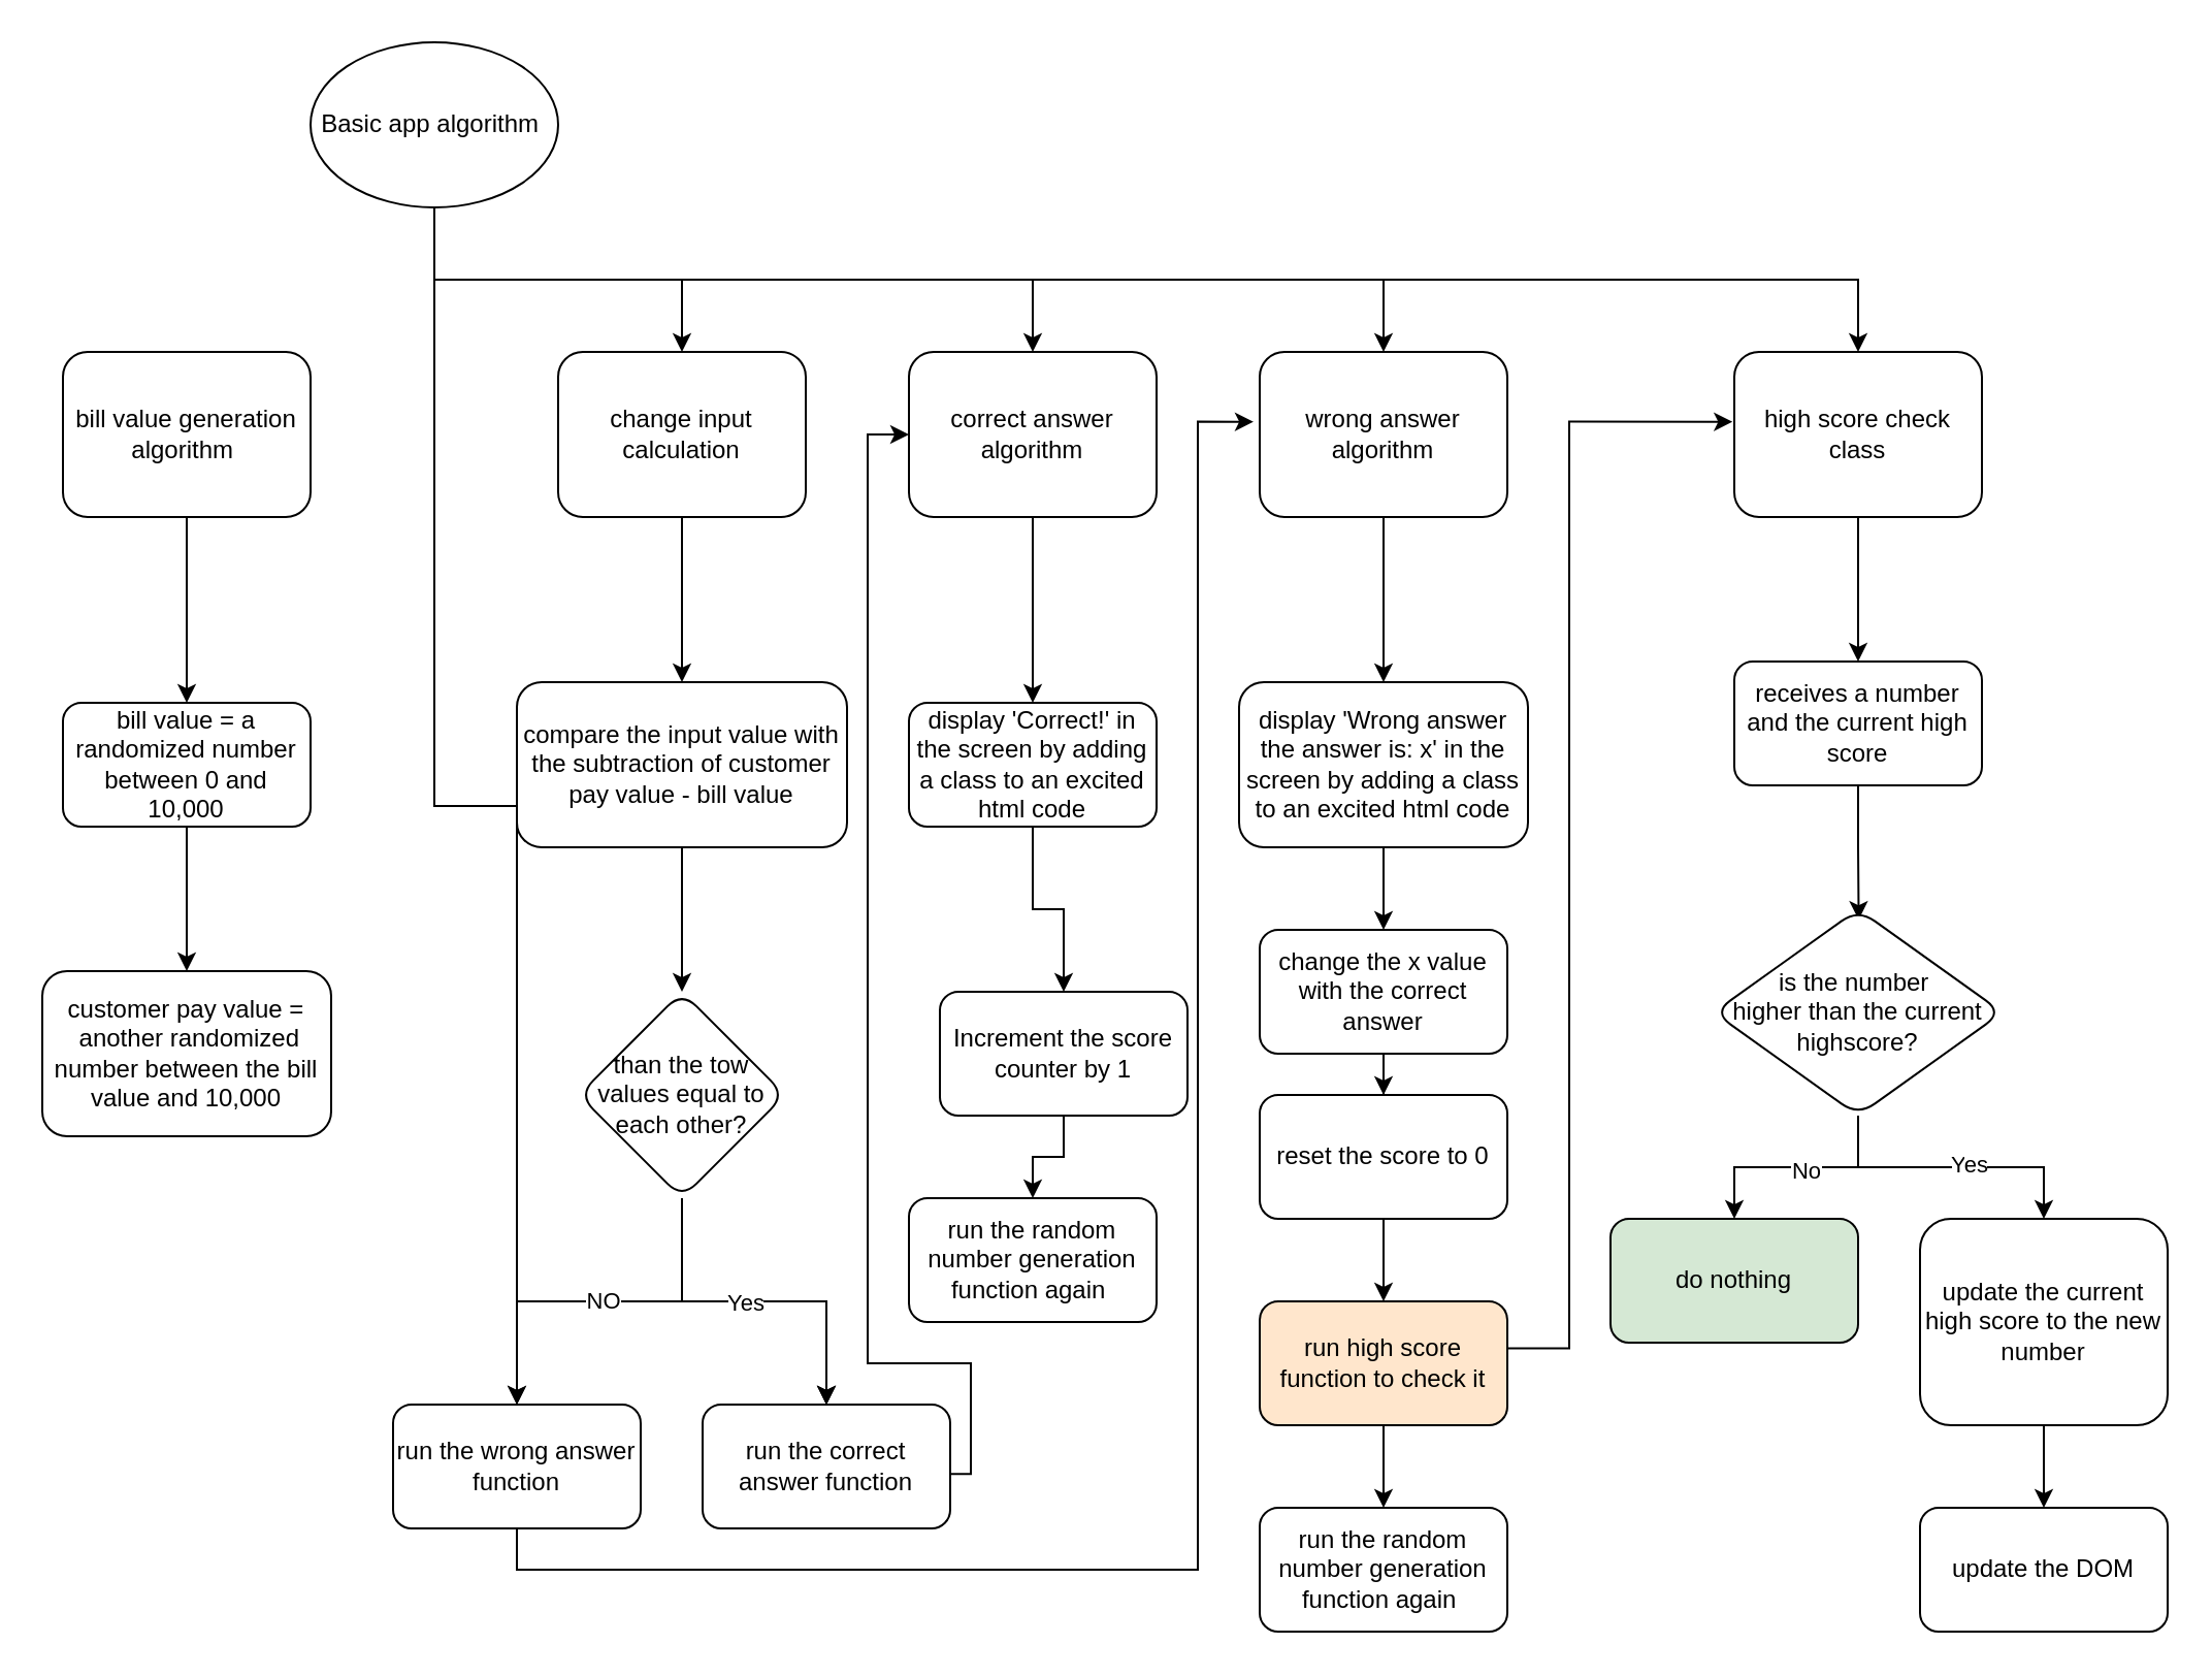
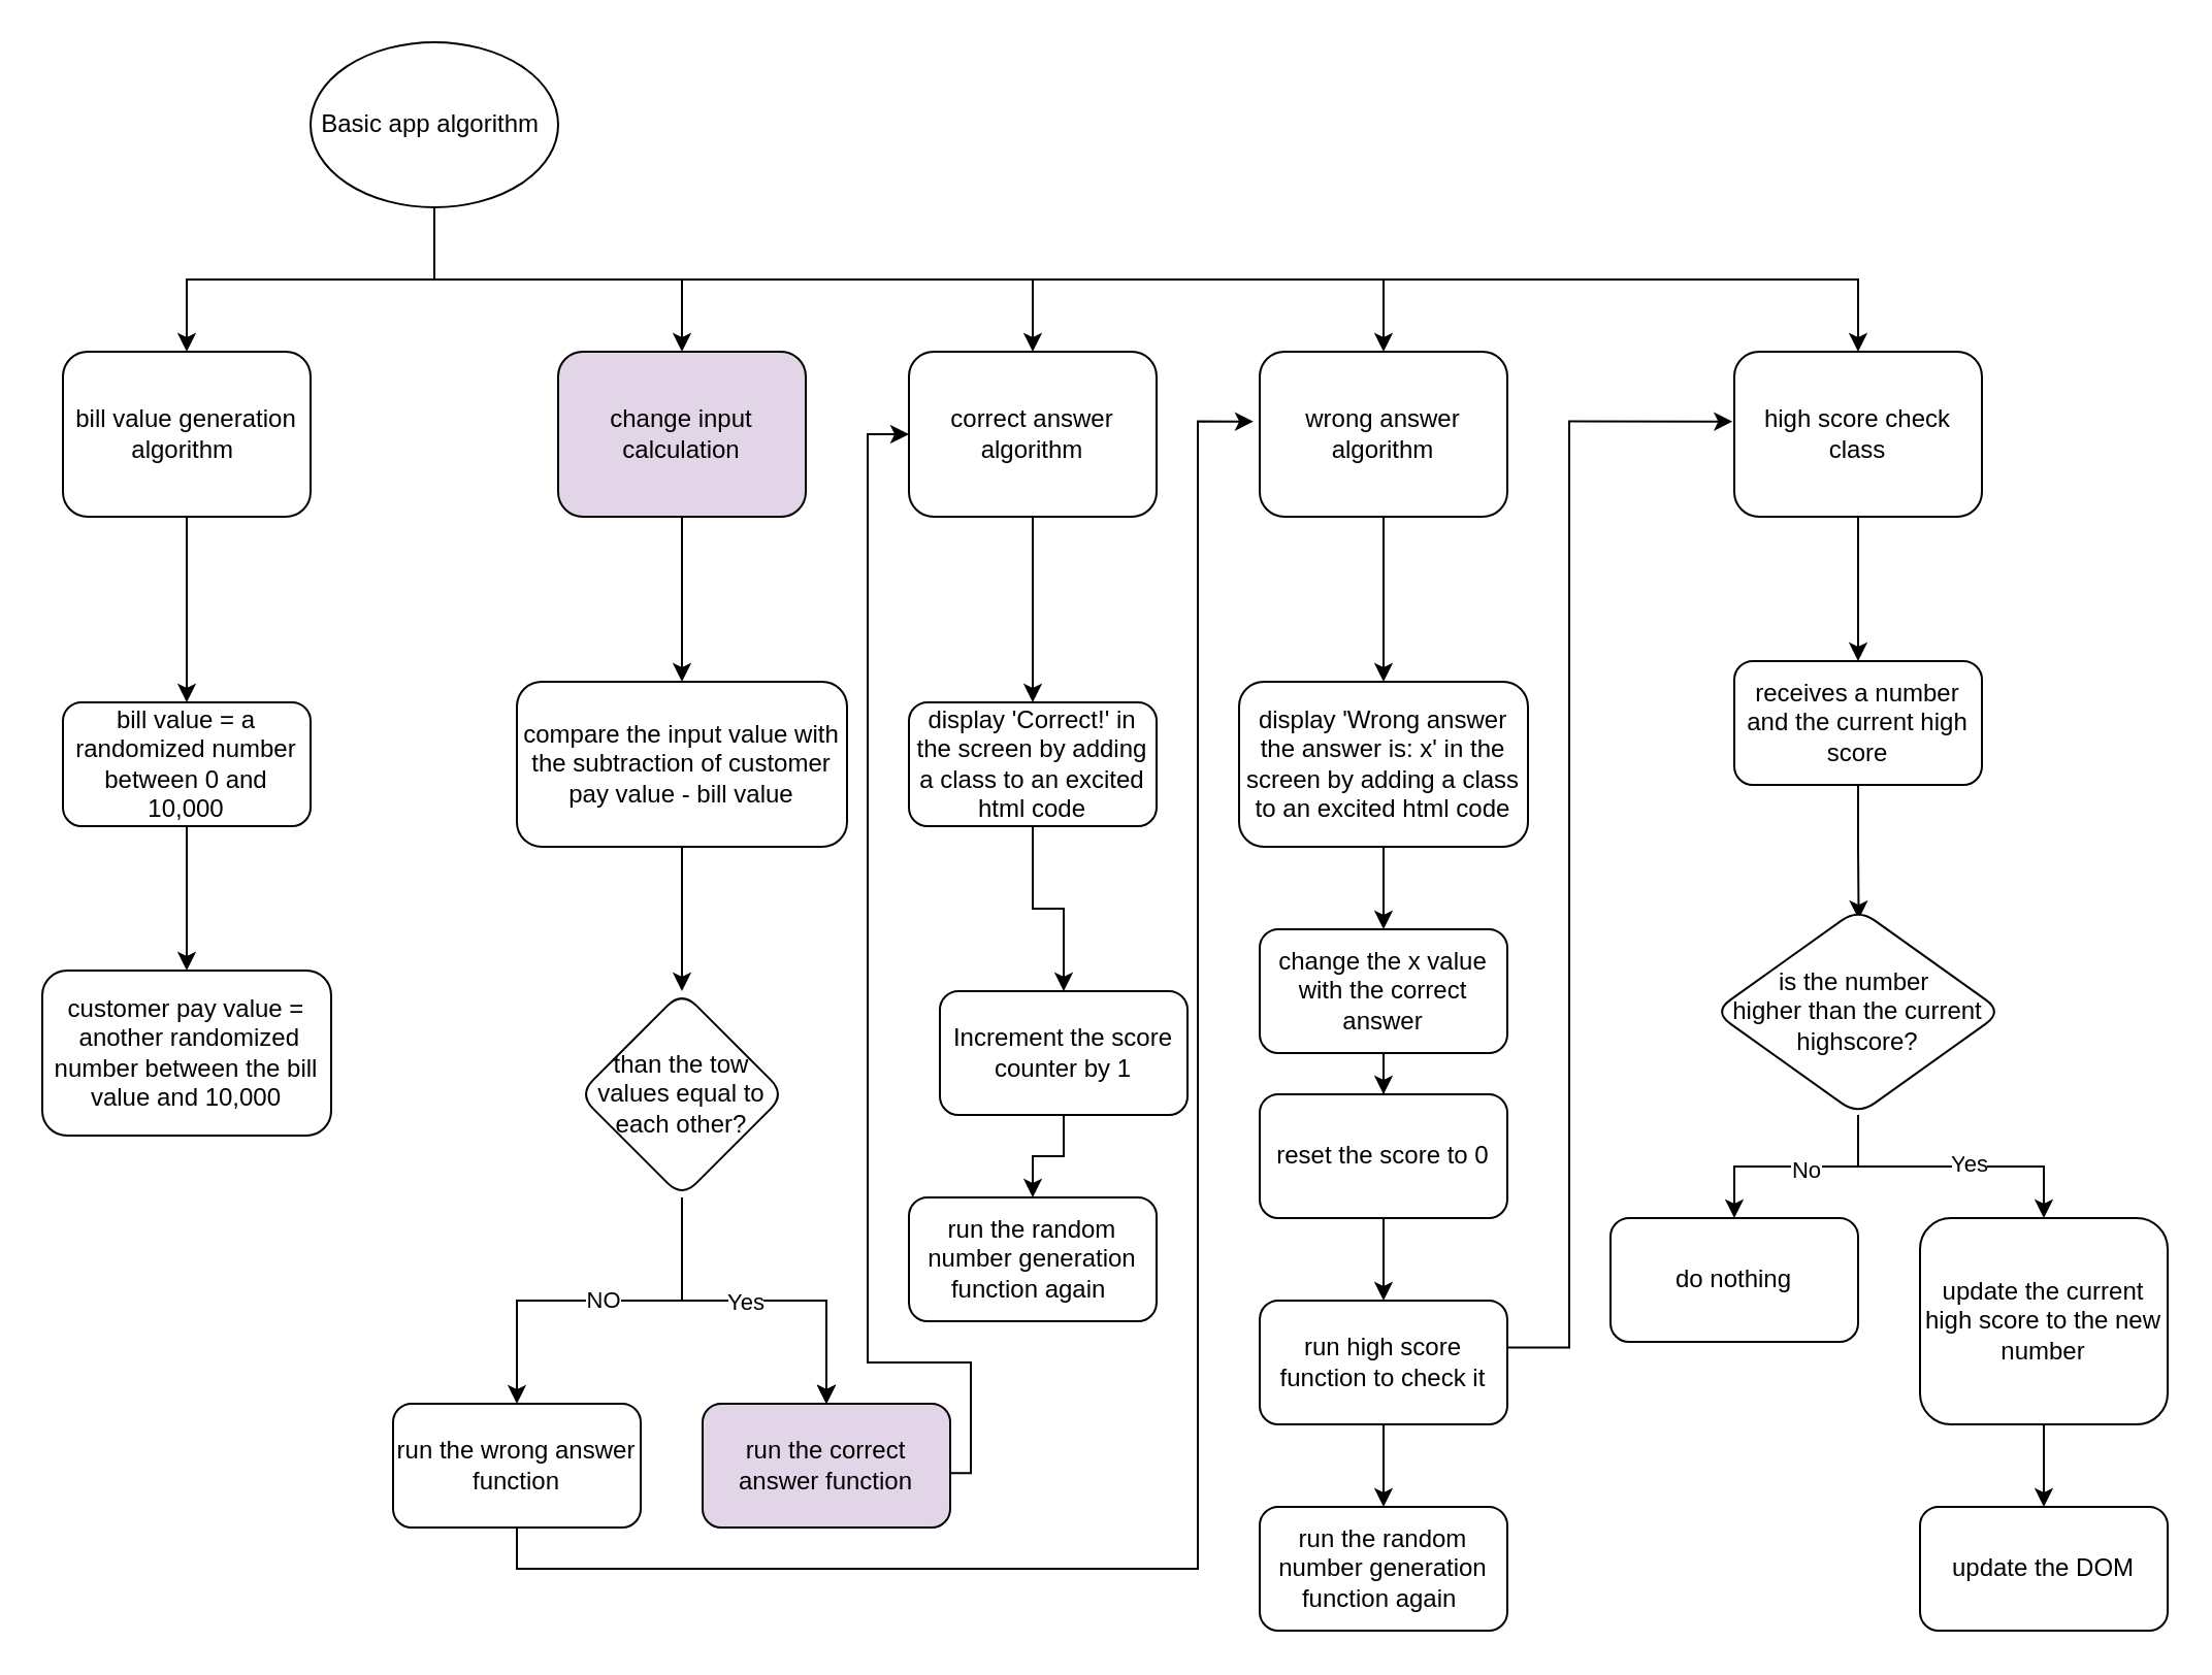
- <mxCell id="9" value="change input calculation" style="rounded=1;whiteSpace=wrap;html=1;" vertex="1" parent="1"><mxGeometry x="270" y="170" width="120" height="80" as="geometry" /></mxCell>
+ <mxCell id="9" value="change input calculation" style="rounded=1;whiteSpace=wrap;html=1;fillColor=#e1d5e7;" vertex="1" parent="1"><mxGeometry x="270" y="170" width="120" height="80" as="geometry" /></mxCell>
- <mxCell id="2" style="edgeStyle=orthogonalEdgeStyle;rounded=0;orthogonalLoop=1;jettySize=auto;html=1;exitX=0.5;exitY=1;exitDx=0;exitDy=0;" parent="1" source="5" edge="1" target="26"><mxGeometry relative="1" as="geometry"><mxPoint x="210" y="170" as="targetPoint" /></mxGeometry></mxCell>
+ <mxCell id="2" style="edgeStyle=orthogonalEdgeStyle;rounded=0;orthogonalLoop=1;jettySize=auto;html=1;entryX=0.5;entryY=0;entryDx=0;entryDy=0;exitX=0.5;exitY=1;exitDx=0;exitDy=0;" parent="1" source="5" edge="1" target="7"><mxGeometry relative="1" as="geometry"><mxPoint x="210" y="170" as="targetPoint" /></mxGeometry></mxCell>
- <mxCell id="56" value="do nothing" style="whiteSpace=wrap;html=1;rounded=1;fillColor=#d5e8d4;" vertex="1" parent="1"><mxGeometry x="780" y="590" width="120" height="60" as="geometry" /></mxCell>
+ <mxCell id="56" value="do nothing" style="whiteSpace=wrap;html=1;rounded=1;" vertex="1" parent="1"><mxGeometry x="780" y="590" width="120" height="60" as="geometry" /></mxCell>
- <mxCell id="42" value="run high score function to check it" style="whiteSpace=wrap;html=1;rounded=1;fillColor=#ffe6cc;" vertex="1" parent="1"><mxGeometry x="610" y="630" width="120" height="60" as="geometry" /></mxCell>
+ <mxCell id="42" value="run high score function to check it" style="whiteSpace=wrap;html=1;rounded=1;" vertex="1" parent="1"><mxGeometry x="610" y="630" width="120" height="60" as="geometry" /></mxCell>
- <mxCell id="24" value="run the correct answer function" style="whiteSpace=wrap;html=1;rounded=1;" vertex="1" parent="1"><mxGeometry x="340" y="680" width="120" height="60" as="geometry" /></mxCell>
+ <mxCell id="24" value="run the correct answer function" style="whiteSpace=wrap;html=1;rounded=1;fillColor=#e1d5e7;" vertex="1" parent="1"><mxGeometry x="340" y="680" width="120" height="60" as="geometry" /></mxCell>
